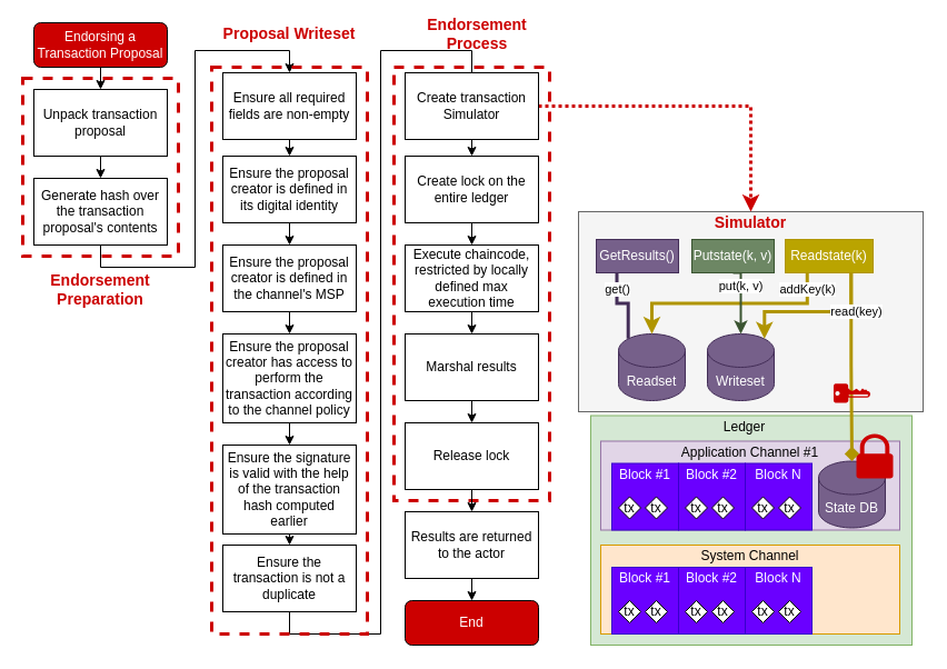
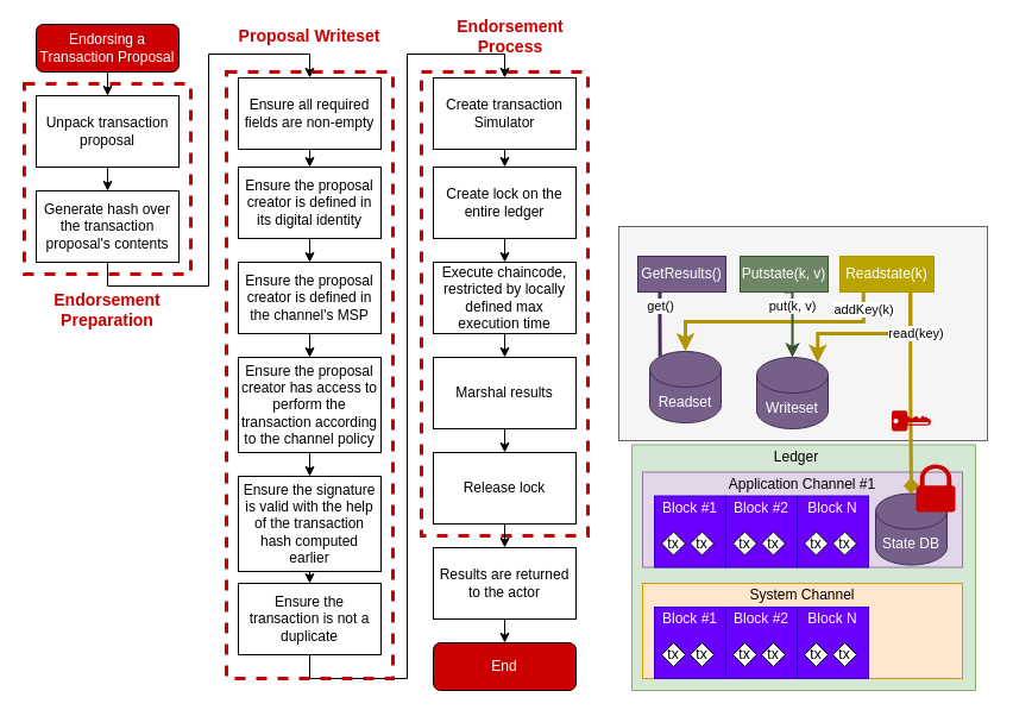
- <mxCell id="20" style="edgeStyle=orthogonalEdgeStyle;rounded=0;orthogonalLoop=1;jettySize=auto;html=1;exitX=0.5;exitY=1;exitDx=0;exitDy=0;entryX=0.5;entryY=0;entryDx=0;entryDy=0;endArrow=none;" edge="1" parent="1" source="21" target="24"><mxGeometry relative="1" as="geometry" /></mxCell>
+ <mxCell id="20" style="edgeStyle=orthogonalEdgeStyle;rounded=0;orthogonalLoop=1;jettySize=auto;html=1;exitX=0.5;exitY=1;exitDx=0;exitDy=0;entryX=0.5;entryY=0;entryDx=0;entryDy=0;" edge="1" parent="1" source="21" target="24"><mxGeometry relative="1" as="geometry" /></mxCell>
- <mxCell id="23" style="edgeStyle=orthogonalEdgeStyle;rounded=0;orthogonalLoop=1;jettySize=auto;html=1;exitX=1;exitY=0.5;exitDx=0;exitDy=0;entryX=0.5;entryY=0;entryDx=0;entryDy=0;strokeWidth=3;dashed=1;dashPattern=1 1;strokeColor=#CC0000;" edge="1" parent="1" source="24" target="72"><mxGeometry relative="1" as="geometry" /></mxCell>
- <mxCell id="72" value="&lt;b&gt;&lt;font style=&quot;font-size: 14px&quot; color=&quot;#cc0000&quot;&gt;Simulator&lt;/font&gt;&lt;/b&gt;" style="text;html=1;strokeColor=none;fillColor=none;align=center;verticalAlign=middle;whiteSpace=wrap;rounded=0;dashed=1;" vertex="1" parent="1"><mxGeometry x="530" y="190" width="290" height="20" as="geometry" /></mxCell>
- <mxCell id="74" value="Readset" style="shape=cylinder3;whiteSpace=wrap;html=1;boundedLbl=1;backgroundOutline=1;size=15;fillColor=#76608a;strokeColor=#432D57;fontColor=#ffffff;" vertex="1" parent="1"><mxGeometry x="556" y="300" width="60" height="60" as="geometry" /></mxCell>
+ <mxCell id="74" value="Readset" style="shape=cylinder3;whiteSpace=wrap;html=1;boundedLbl=1;backgroundOutline=1;size=15;fillColor=#76608a;strokeColor=#432D57;fontColor=#ffffff;" vertex="1" parent="1"><mxGeometry x="546" y="295" width="60" height="60" as="geometry" /></mxCell>
